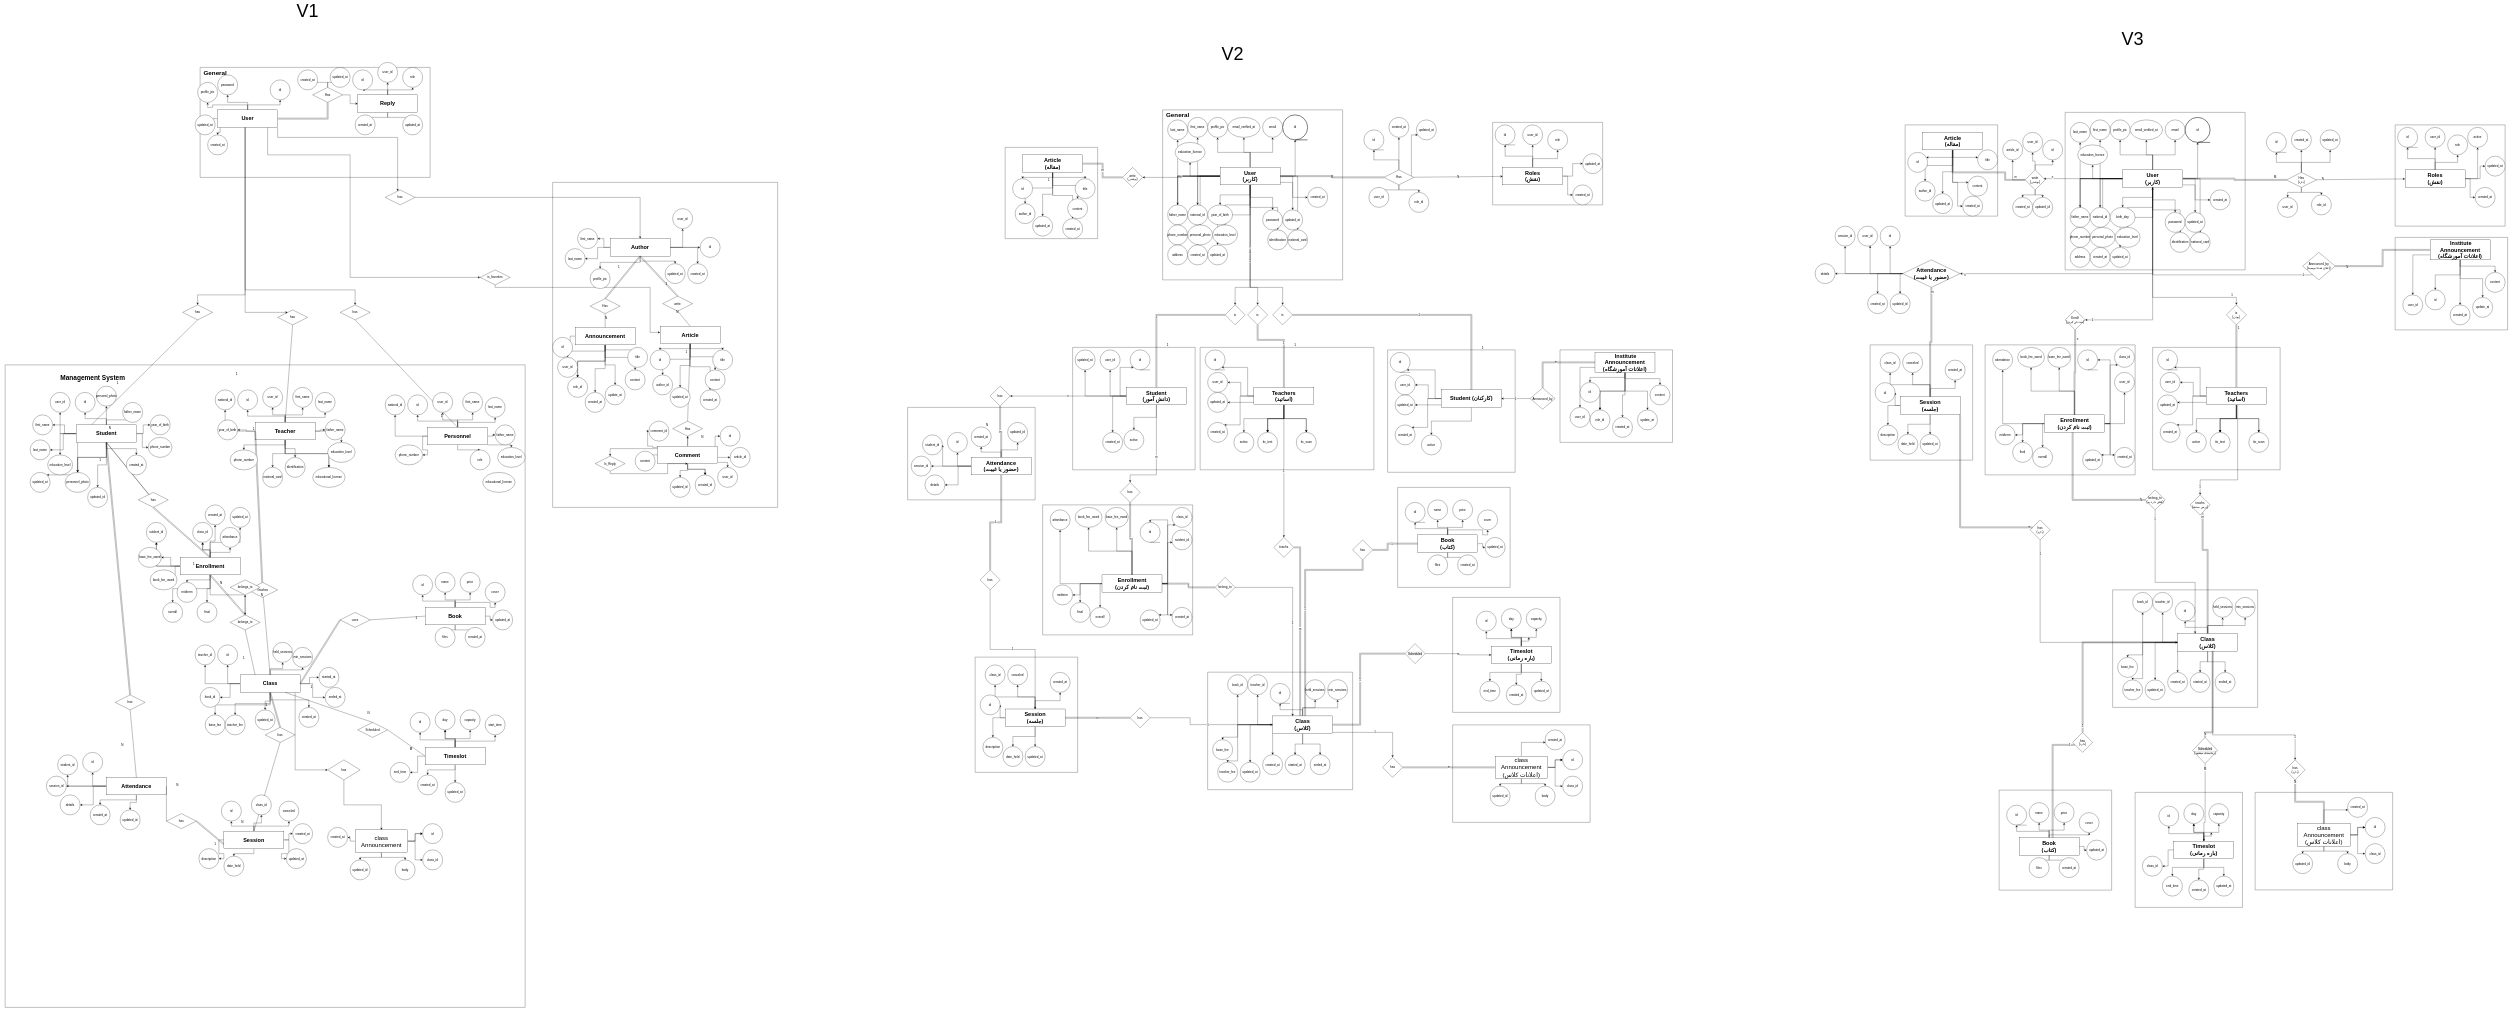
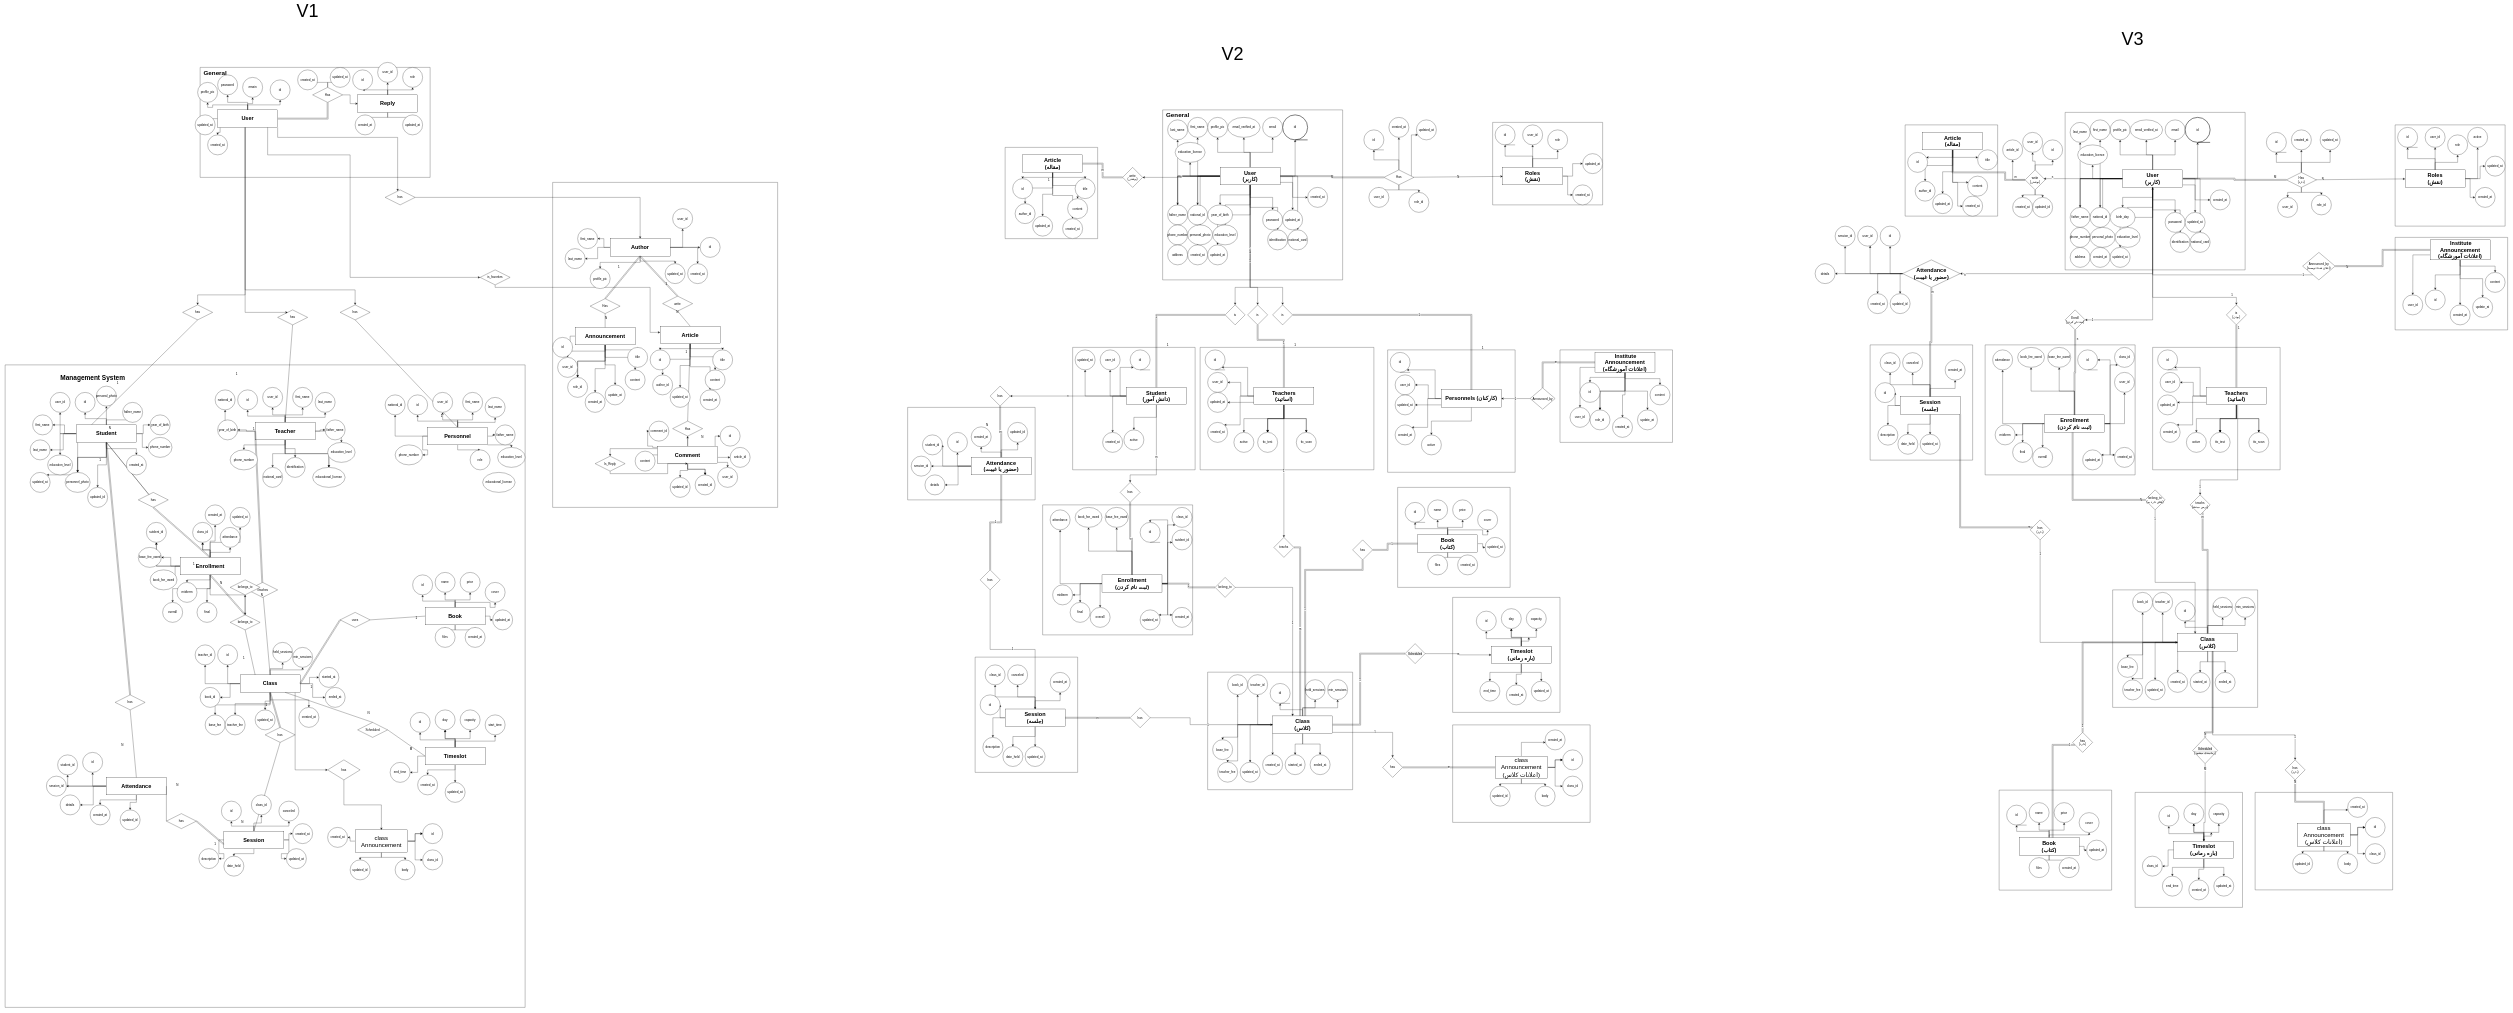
+ <mxCell id="35" value="emain" style="ellipse;whiteSpace=wrap;html=1;" parent="15" vertex="1"><mxGeometry x="170" y="40" width="80" height="80" as="geometry" /></mxCell>
+ <mxCell id="18" value="" style="edgeStyle=orthogonalEdgeStyle;rounded=0;orthogonalLoop=1;jettySize=auto;html=1;" parent="15" source="23" target="35" edge="1"><mxGeometry relative="1" as="geometry" /></mxCell>
- <mxCell id="480" value="&lt;span style=&quot;font-size: 22px;&quot;&gt;&lt;b&gt;Student (کارکنان)&lt;/b&gt;&lt;/span&gt;" style="whiteSpace=wrap;html=1;align=center;" parent="473" vertex="1"><mxGeometry x="215" y="159.66" width="240" height="70" as="geometry" /></mxCell>
+ <mxCell id="480" value="&lt;span style=&quot;font-size: 22px;&quot;&gt;&lt;b&gt;Personnels (کارکنان)&lt;/b&gt;&lt;/span&gt;" style="whiteSpace=wrap;html=1;align=center;" parent="473" vertex="1"><mxGeometry x="215" y="159.66" width="240" height="70" as="geometry" /></mxCell>
